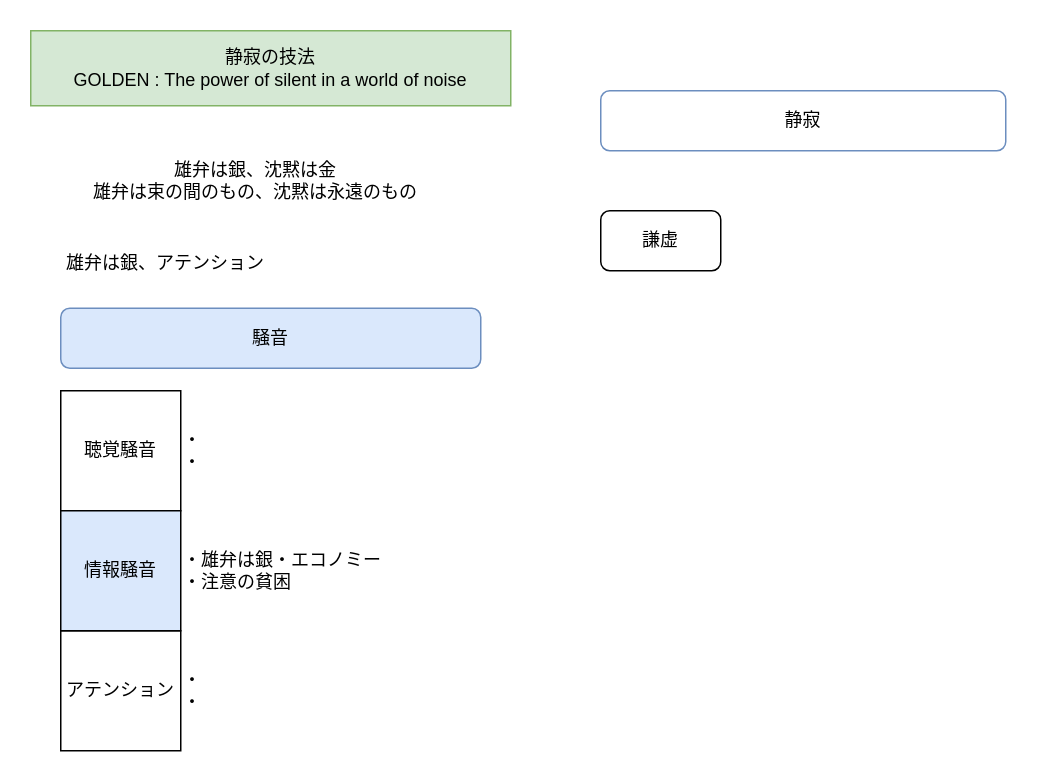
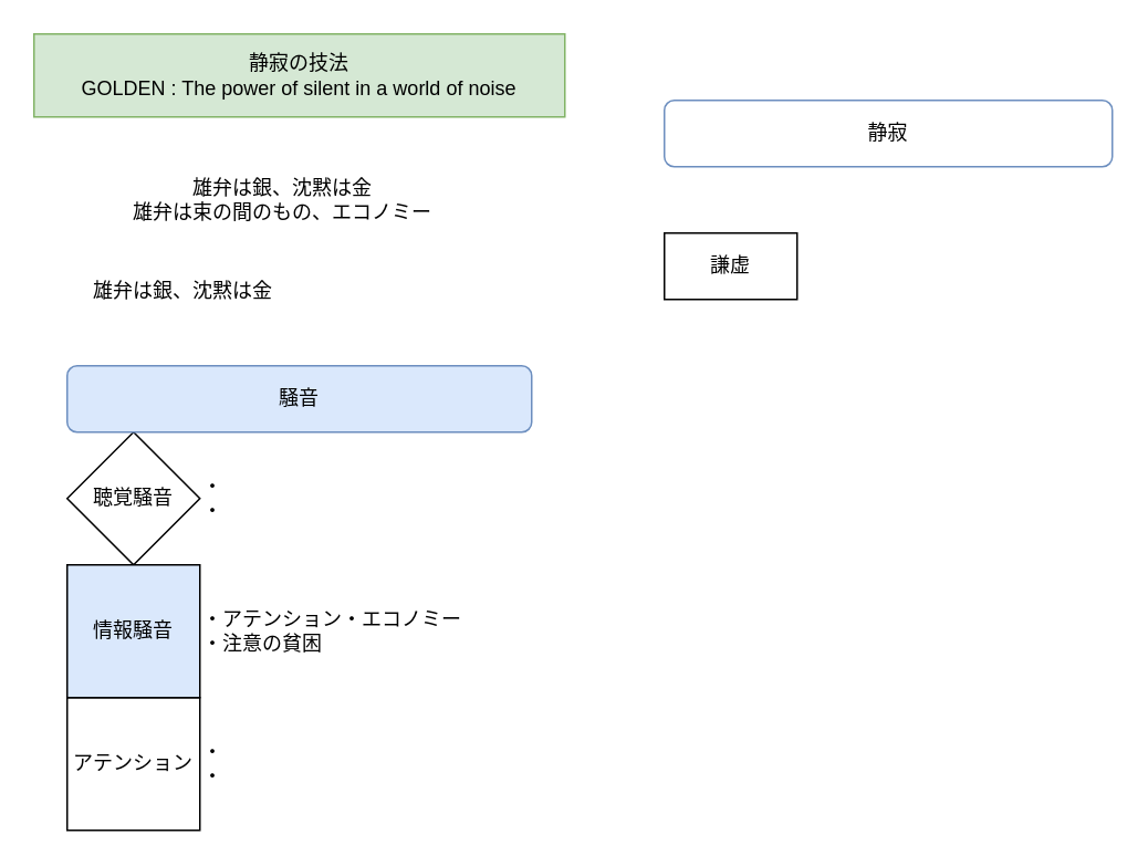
- <mxCell id="3" value="雄弁は銀、沈黙は金&lt;div&gt;雄弁は束の間のもの、沈黙は永遠のもの&lt;/div&gt;" style="text;html=1;align=center;verticalAlign=middle;whiteSpace=wrap;rounded=0;" vertex="1" parent="1"><mxGeometry x="20" y="100" width="300" height="40" as="geometry" /></mxCell>
+ <mxCell id="3" value="雄弁は銀、沈黙は金&lt;div&gt;雄弁は束の間のもの、エコノミー&lt;/div&gt;" style="text;html=1;align=center;verticalAlign=middle;whiteSpace=wrap;rounded=0;" vertex="1" parent="1"><mxGeometry x="20" y="100" width="300" height="40" as="geometry" /></mxCell>
- <mxCell id="13" value="謙虚" style="whiteSpace=wrap;html=1;rounded=1;" vertex="1" parent="1"><mxGeometry x="400" y="140" width="80" height="40" as="geometry" /></mxCell>
+ <mxCell id="13" value="謙虚" style="rounded=0;whiteSpace=wrap;html=1;" vertex="1" parent="1"><mxGeometry x="400" y="140" width="80" height="40" as="geometry" /></mxCell>
- <mxCell id="4" value="雄弁は銀、アテンション" style="text;html=1;align=center;verticalAlign=middle;whiteSpace=wrap;rounded=0;" vertex="1" parent="1"><mxGeometry x="20" y="160" width="180" height="30" as="geometry" /></mxCell>
+ <mxCell id="4" value="雄弁は銀、沈黙は金" style="text;html=1;align=center;verticalAlign=middle;whiteSpace=wrap;rounded=0;" vertex="1" parent="1"><mxGeometry x="20" y="160" width="180" height="30" as="geometry" /></mxCell>
- <mxCell id="8" value="騒音" style="rounded=1;whiteSpace=wrap;html=1;fillColor=#dae8fc;strokeColor=#6c8ebf;" vertex="1" parent="1"><mxGeometry x="40" y="205" width="280" height="40" as="geometry" /></mxCell>
+ <mxCell id="8" value="騒音" style="rounded=1;whiteSpace=wrap;html=1;fillColor=#dae8fc;strokeColor=#6c8ebf;" vertex="1" parent="1"><mxGeometry x="40" y="220" width="280" height="40" as="geometry" /></mxCell>
- <mxCell id="5" value="聴覚騒音" style="rounded=0;whiteSpace=wrap;html=1;" vertex="1" parent="1"><mxGeometry x="40" y="260" width="80" height="80" as="geometry" /></mxCell>
+ <mxCell id="5" value="聴覚騒音" style="rhombus;whiteSpace=wrap;html=1;" vertex="1" parent="1"><mxGeometry x="40" y="260" width="80" height="80" as="geometry" /></mxCell>
- <mxCell id="10" value="・雄弁は銀・エコノミー&lt;div&gt;・注意の貧困&lt;/div&gt;" style="text;html=1;align=left;verticalAlign=middle;whiteSpace=wrap;rounded=0;" vertex="1" parent="1"><mxGeometry x="120" y="340" width="200" height="80" as="geometry" /></mxCell>
+ <mxCell id="10" value="・アテンション・エコノミー&lt;div&gt;・注意の貧困&lt;/div&gt;" style="text;html=1;align=left;verticalAlign=middle;whiteSpace=wrap;rounded=0;" vertex="1" parent="1"><mxGeometry x="120" y="340" width="200" height="80" as="geometry" /></mxCell>
